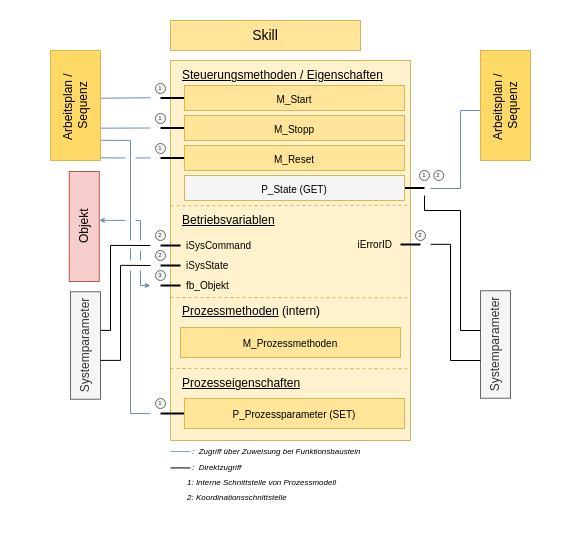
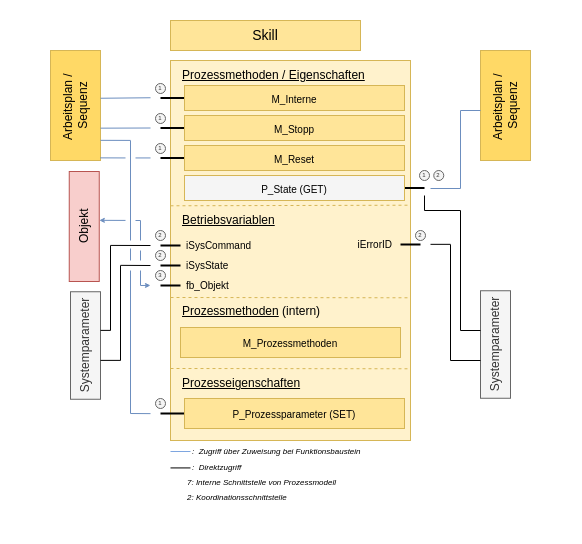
- <mxCell id="4" value="Steuerungsmethoden / Eigenschaften" style="text;html=1;align=left;verticalAlign=middle;whiteSpace=wrap;rounded=0;fontStyle=4" parent="1" vertex="1"><mxGeometry x="180" y="60" width="220" height="30" as="geometry" /></mxCell>
+ <mxCell id="4" value="Prozessmethoden / Eigenschaften" style="text;html=1;align=left;verticalAlign=middle;whiteSpace=wrap;rounded=0;fontStyle=4" parent="1" vertex="1"><mxGeometry x="180" y="60" width="220" height="30" as="geometry" /></mxCell>
- <mxCell id="53" value="&lt;font style=&quot;font-size: 10px;&quot;&gt;M_Start&lt;/font&gt;" style="rounded=0;whiteSpace=wrap;html=1;fillColor=#FFE599;strokeColor=#d6b656;fontSize=14;" parent="1" vertex="1"><mxGeometry x="184" y="85" width="220" height="25" as="geometry" /></mxCell>
+ <mxCell id="53" value="&lt;font style=&quot;font-size: 10px;&quot;&gt;M_Interne&lt;/font&gt;" style="rounded=0;whiteSpace=wrap;html=1;fillColor=#FFE599;strokeColor=#d6b656;fontSize=14;" parent="1" vertex="1"><mxGeometry x="184" y="85" width="220" height="25" as="geometry" /></mxCell>
- <mxCell id="79" value="1: Interne Schnittstelle von Prozessmodell" style="text;html=1;align=left;verticalAlign=middle;whiteSpace=wrap;rounded=0;fontSize=8;fontStyle=2" parent="77" vertex="1"><mxGeometry width="210" height="20" as="geometry" /></mxCell>
+ <mxCell id="79" value="7: Interne Schnittstelle von Prozessmodell" style="text;html=1;align=left;verticalAlign=middle;whiteSpace=wrap;rounded=0;fontSize=8;fontStyle=2" parent="77" vertex="1"><mxGeometry width="210" height="20" as="geometry" /></mxCell>
